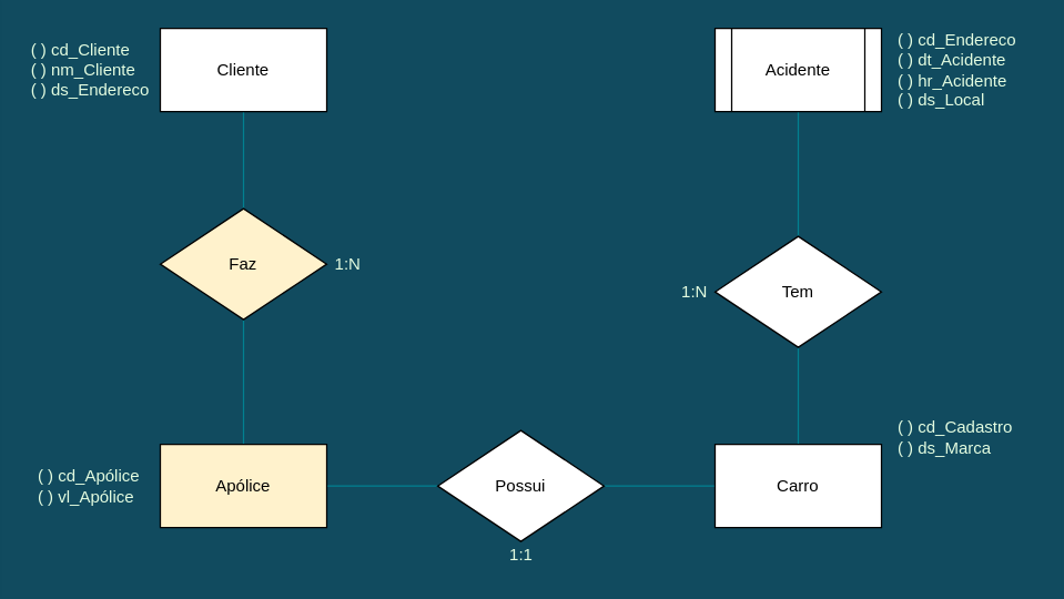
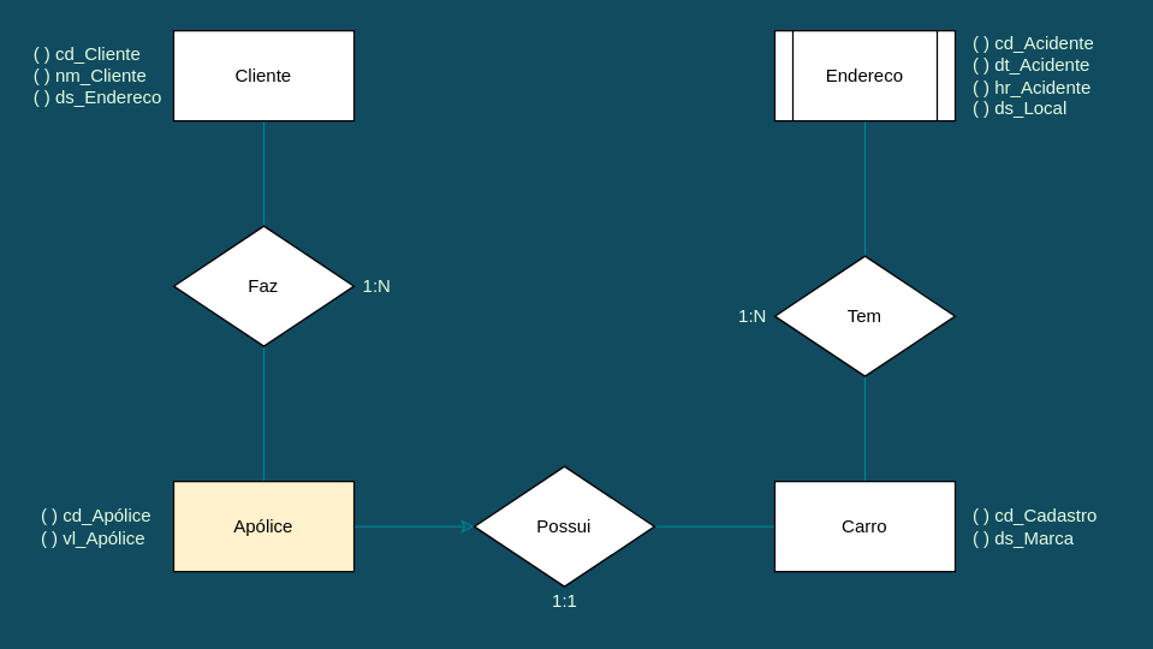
- <mxCell id="17" value="Acidente" style="shape=process;whiteSpace=wrap;html=1;backgroundOutline=1;rounded=0;sketch=0;glass=0;" vertex="1" parent="1"><mxGeometry x="515" y="20" width="120" height="60" as="geometry" /></mxCell>
+ <mxCell id="17" value="Endereco" style="shape=process;whiteSpace=wrap;html=1;backgroundOutline=1;rounded=0;sketch=0;glass=0;" vertex="1" parent="1"><mxGeometry x="515" y="20" width="120" height="60" as="geometry" /></mxCell>
- <mxCell id="21" value="( ) cd_Endereco&lt;br&gt;( ) dt_Acidente&lt;br&gt;&lt;div&gt;&lt;span&gt;( ) hr_Acidente&lt;/span&gt;&lt;/div&gt;( ) ds_Local" style="text;html=1;align=left;verticalAlign=middle;resizable=0;points=[];autosize=1;fontColor=#E4FDE1;" vertex="1" parent="1"><mxGeometry x="645" y="20" width="100" height="60" as="geometry" /></mxCell>
+ <mxCell id="21" value="( ) cd_Acidente&lt;br&gt;( ) dt_Acidente&lt;br&gt;&lt;div&gt;&lt;span&gt;( ) hr_Acidente&lt;/span&gt;&lt;/div&gt;( ) ds_Local" style="text;html=1;align=left;verticalAlign=middle;resizable=0;points=[];autosize=1;fontColor=#E4FDE1;" vertex="1" parent="1"><mxGeometry x="645" y="20" width="100" height="60" as="geometry" /></mxCell>
- <mxCell id="6" value="Faz" style="rhombus;whiteSpace=wrap;html=1;rounded=0;sketch=0;fillColor=#fff2cc;" vertex="1" parent="1"><mxGeometry x="115" y="150" width="120" height="80" as="geometry" /></mxCell>
+ <mxCell id="6" value="Faz" style="rhombus;whiteSpace=wrap;html=1;rounded=0;sketch=0;" vertex="1" parent="1"><mxGeometry x="115" y="150" width="120" height="80" as="geometry" /></mxCell>
- <mxCell id="19" value="( ) cd_Cadastro&lt;br&gt;( ) ds_Marca" style="text;html=1;align=left;verticalAlign=middle;resizable=0;points=[];autosize=1;fontColor=#E4FDE1;" vertex="1" parent="1"><mxGeometry x="645" y="300" width="100" height="30" as="geometry" /></mxCell>
+ <mxCell id="19" value="( ) cd_Cadastro&lt;br&gt;( ) ds_Marca" style="text;html=1;align=left;verticalAlign=middle;resizable=0;points=[];autosize=1;fontColor=#E4FDE1;" vertex="1" parent="1"><mxGeometry x="645" y="335" width="100" height="30" as="geometry" /></mxCell>
- <mxCell id="8" value="" style="edgeStyle=orthogonalEdgeStyle;rounded=1;sketch=0;orthogonalLoop=1;jettySize=auto;html=1;strokeColor=#028090;fillColor=#F45B69;fontColor=#E4FDE1;endArrow=none;endFill=0;" edge="1" parent="1" source="9" target="12"><mxGeometry relative="1" as="geometry" /></mxCell>
+ <mxCell id="8" value="" style="edgeStyle=orthogonalEdgeStyle;rounded=1;sketch=0;orthogonalLoop=1;jettySize=auto;html=1;strokeColor=#028090;fillColor=#F45B69;fontColor=#E4FDE1;endArrow=classic;endFill=0;" edge="1" parent="1" source="9" target="12"><mxGeometry relative="1" as="geometry" /></mxCell>
